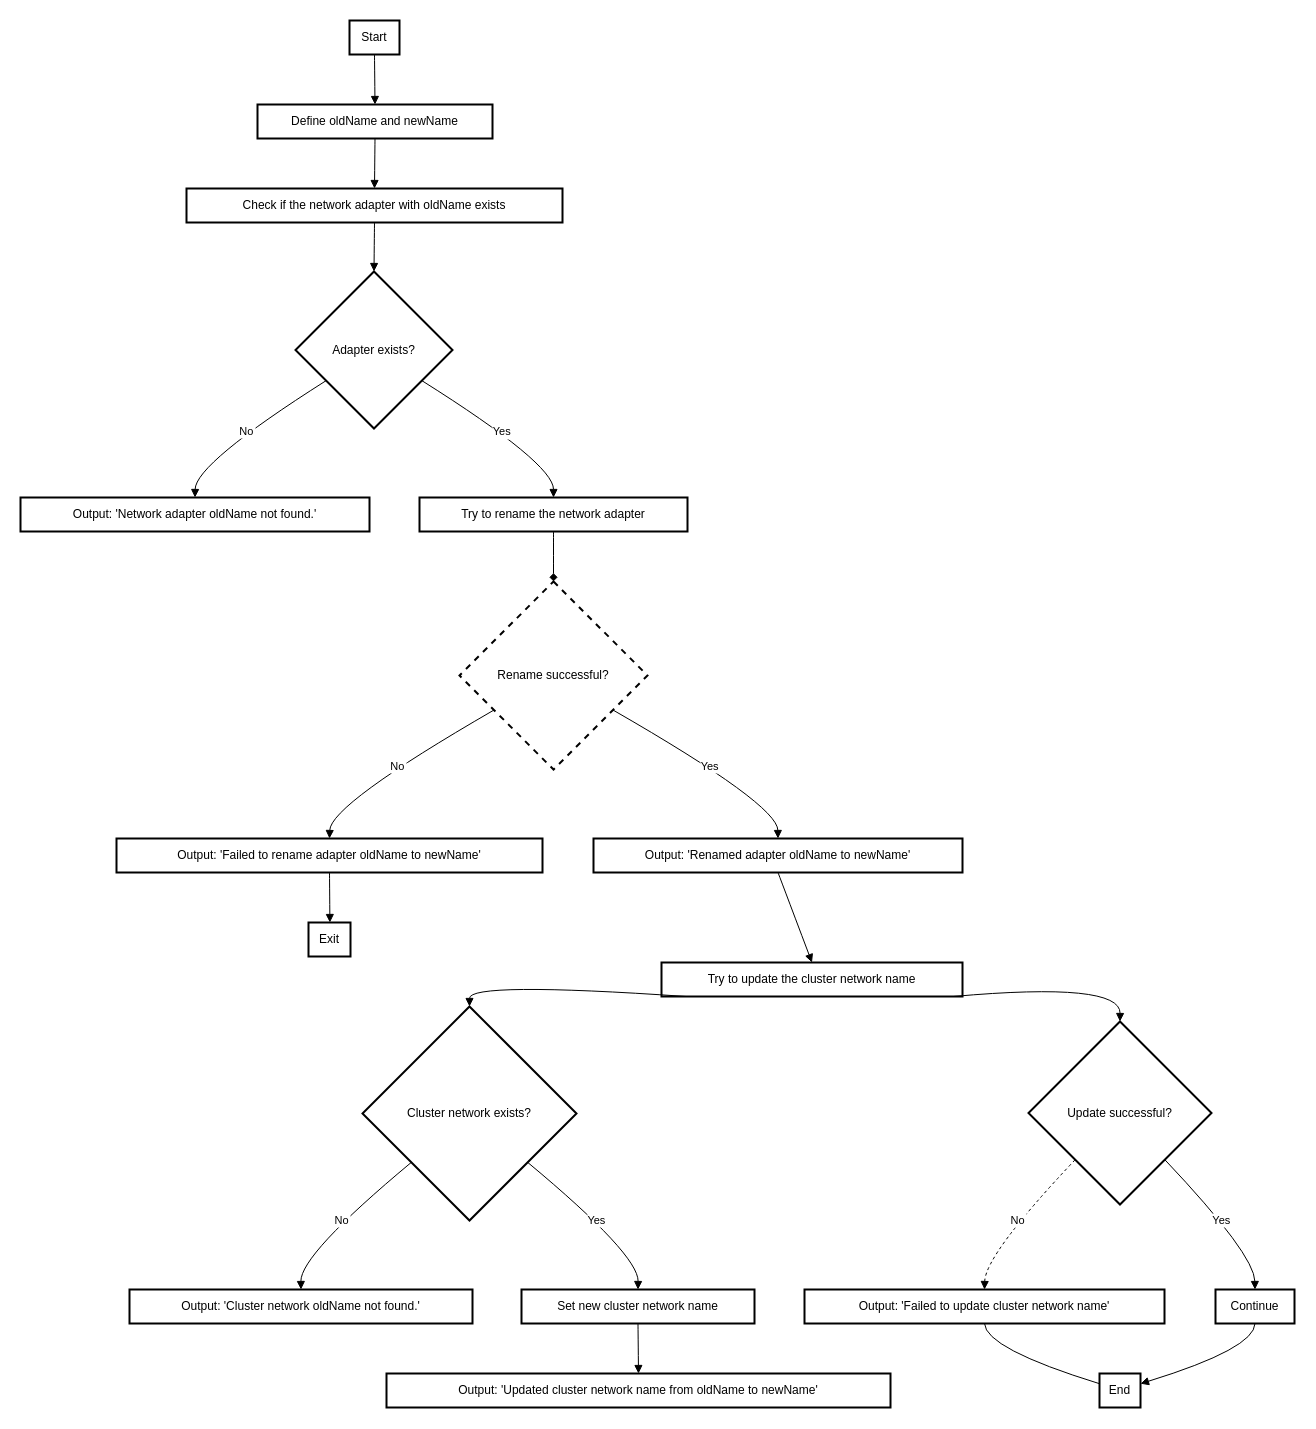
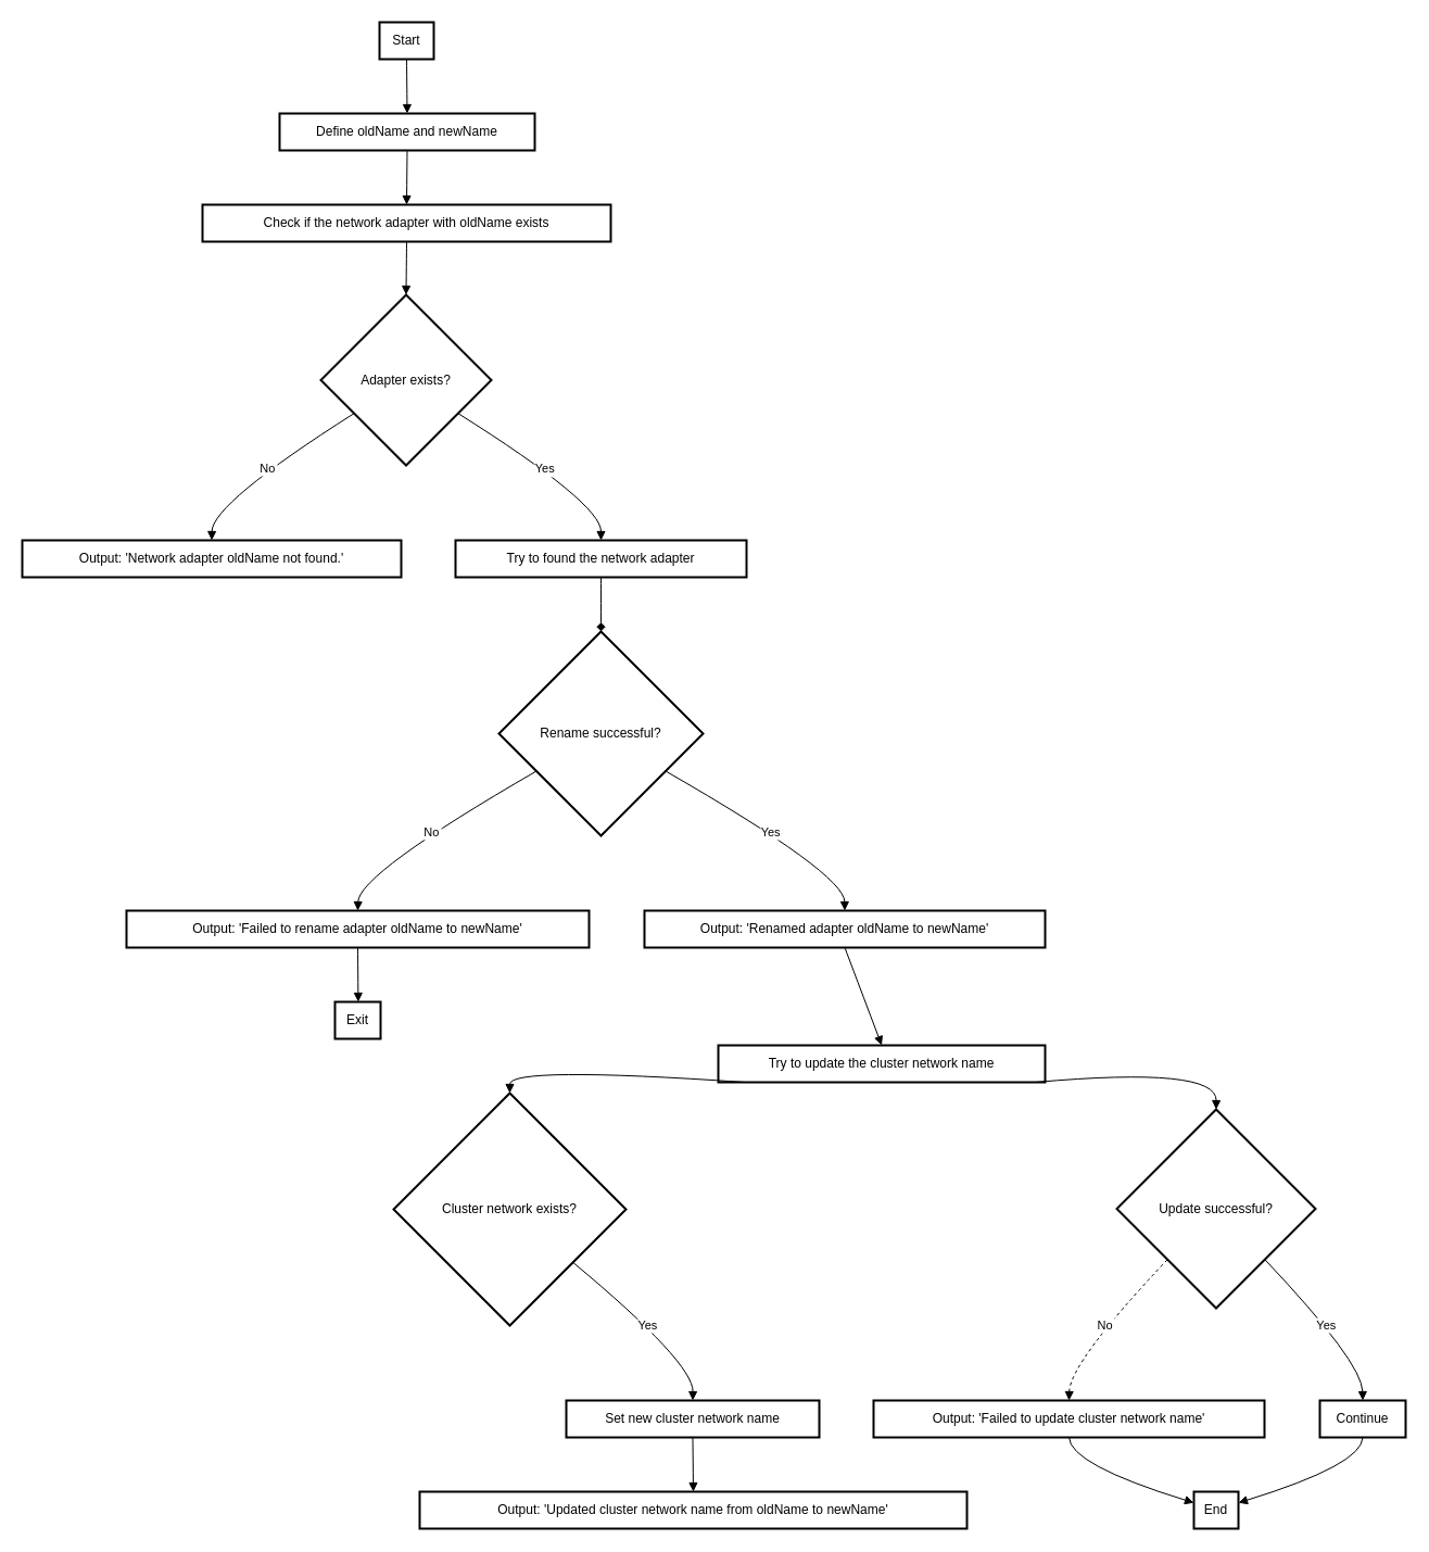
- <mxCell id="7" value="Try to rename the network adapter" style="whiteSpace=wrap;strokeWidth=2;" vertex="1" parent="1"><mxGeometry x="419" y="497" width="268" height="34" as="geometry" /></mxCell>
+ <mxCell id="7" value="Try to found the network adapter" style="whiteSpace=wrap;strokeWidth=2;" vertex="1" parent="1"><mxGeometry x="419" y="497" width="268" height="34" as="geometry" /></mxCell>
- <mxCell id="8" value="Rename successful?" style="rhombus;strokeWidth=2;whiteSpace=wrap;dashed=1;" vertex="1" parent="1"><mxGeometry x="459" y="581" width="188" height="188" as="geometry" /></mxCell>
+ <mxCell id="8" value="Rename successful?" style="rhombus;strokeWidth=2;whiteSpace=wrap;" vertex="1" parent="1"><mxGeometry x="459" y="581" width="188" height="188" as="geometry" /></mxCell>
- <mxCell id="32" value="No" style="curved=1;startArrow=none;endArrow=block;exitX=0;exitY=0.92;entryX=0.5;entryY=-0.01;rounded=0;" edge="1" parent="1" source="13" target="14"><mxGeometry relative="1" as="geometry"><Array as="points"><mxPoint x="300" y="1254" /></Array></mxGeometry></mxCell>
- <mxCell id="14" value="Output: 'Cluster network oldName not found.'" style="whiteSpace=wrap;strokeWidth=2;" vertex="1" parent="1"><mxGeometry x="129" y="1289" width="343" height="34" as="geometry" /></mxCell>
- <mxCell id="37" value="" style="curved=1;startArrow=none;endArrow=none;exitX=0.5;exitY=0.99;entryX=0;entryY=0.3;rounded=0;" edge="1" parent="1" source="18" target="19"><mxGeometry relative="1" as="geometry"><Array as="points"><mxPoint x="985" y="1348" /></Array></mxGeometry></mxCell>
+ <mxCell id="37" value="" style="curved=1;startArrow=none;endArrow=block;exitX=0.5;exitY=0.99;entryX=0;entryY=0.3;rounded=0;" edge="1" parent="1" source="18" target="19"><mxGeometry relative="1" as="geometry"><Array as="points"><mxPoint x="985" y="1348" /></Array></mxGeometry></mxCell>
